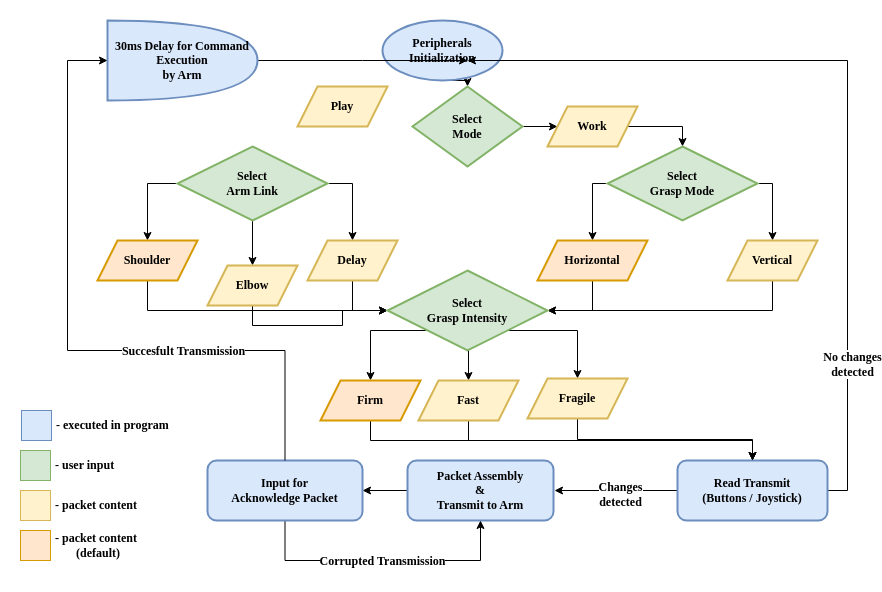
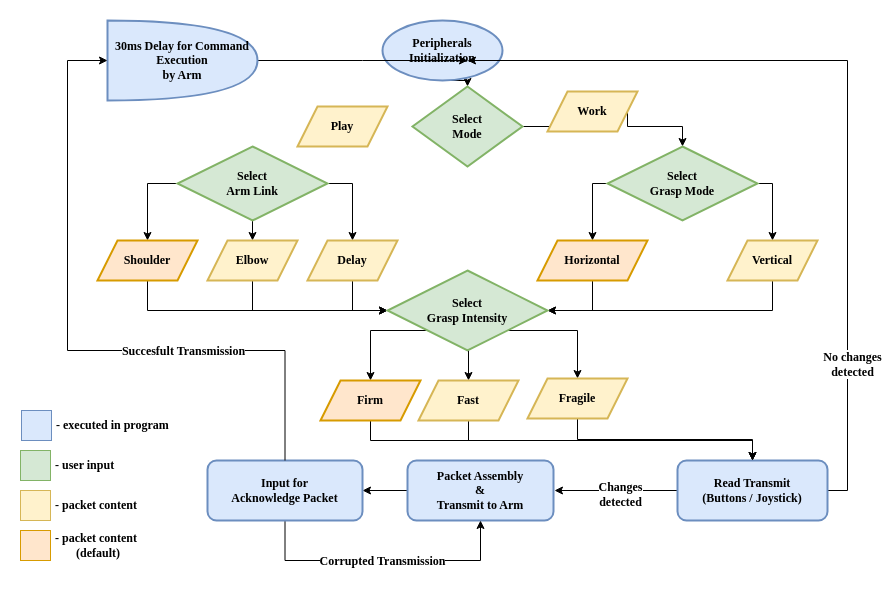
- <mxCell id="18" value="Play" style="shape=parallelogram;perimeter=parallelogramPerimeter;whiteSpace=wrap;html=1;fixedSize=1;fillColor=#fff2cc;strokeColor=#d6b656;strokeWidth=2;fontFamily=Verdana;fontStyle=1" vertex="1" parent="1"><mxGeometry x="297" y="86" width="90" height="40" as="geometry" /></mxCell>
+ <mxCell id="18" value="Play" style="shape=parallelogram;perimeter=parallelogramPerimeter;whiteSpace=wrap;html=1;fixedSize=1;fillColor=#fff2cc;strokeColor=#d6b656;strokeWidth=2;fontFamily=Verdana;fontStyle=1" vertex="1" parent="1"><mxGeometry x="297" y="106" width="90" height="40" as="geometry" /></mxCell>
- <mxCell id="17" value="Work" style="shape=parallelogram;perimeter=parallelogramPerimeter;whiteSpace=wrap;html=1;fixedSize=1;fillColor=#fff2cc;strokeColor=#d6b656;strokeWidth=2;fontFamily=Verdana;fontStyle=1" parent="1" vertex="1"><mxGeometry x="547" y="106" width="90" height="40" as="geometry" /></mxCell>
+ <mxCell id="17" value="Work" style="shape=parallelogram;perimeter=parallelogramPerimeter;whiteSpace=wrap;html=1;fixedSize=1;fillColor=#fff2cc;strokeColor=#d6b656;strokeWidth=2;fontFamily=Verdana;fontStyle=1" parent="1" vertex="1"><mxGeometry x="547" y="91" width="90" height="40" as="geometry" /></mxCell>
- <mxCell id="29" value="Elbow" style="shape=parallelogram;perimeter=parallelogramPerimeter;whiteSpace=wrap;html=1;fixedSize=1;fillColor=#fff2cc;strokeColor=#d6b656;strokeWidth=2;fontFamily=Verdana;fontStyle=1" vertex="1" parent="1"><mxGeometry x="207" y="265" width="90" height="40" as="geometry" /></mxCell>
+ <mxCell id="29" value="Elbow" style="shape=parallelogram;perimeter=parallelogramPerimeter;whiteSpace=wrap;html=1;fixedSize=1;fillColor=#fff2cc;strokeColor=#d6b656;strokeWidth=2;fontFamily=Verdana;fontStyle=1" vertex="1" parent="1"><mxGeometry x="207" y="240" width="90" height="40" as="geometry" /></mxCell>
